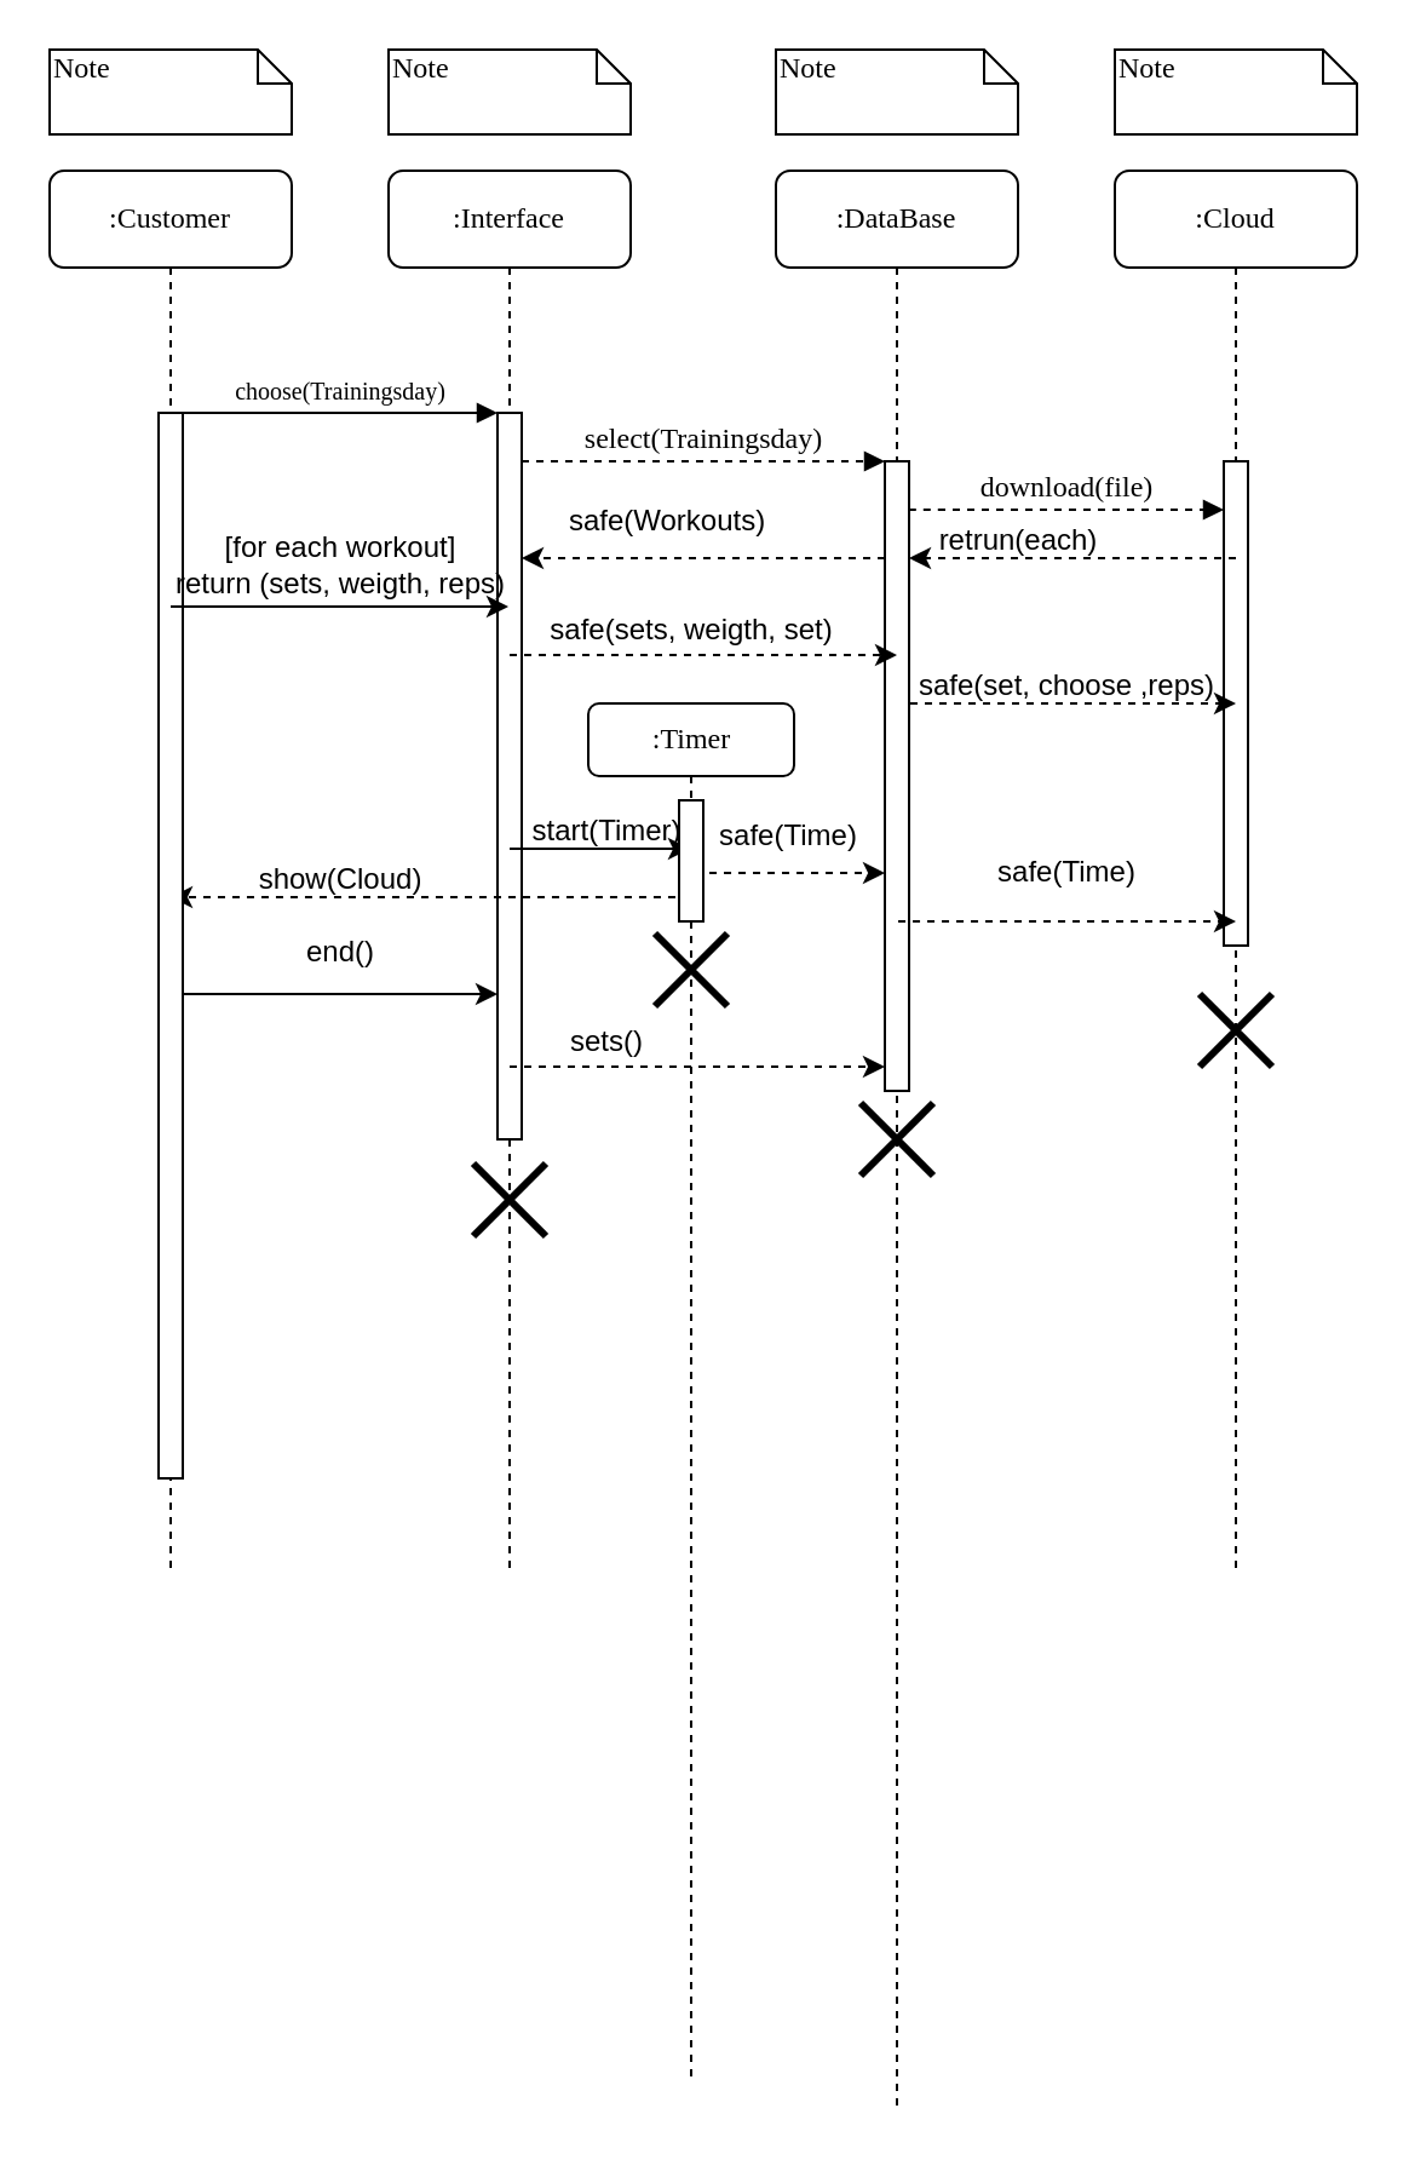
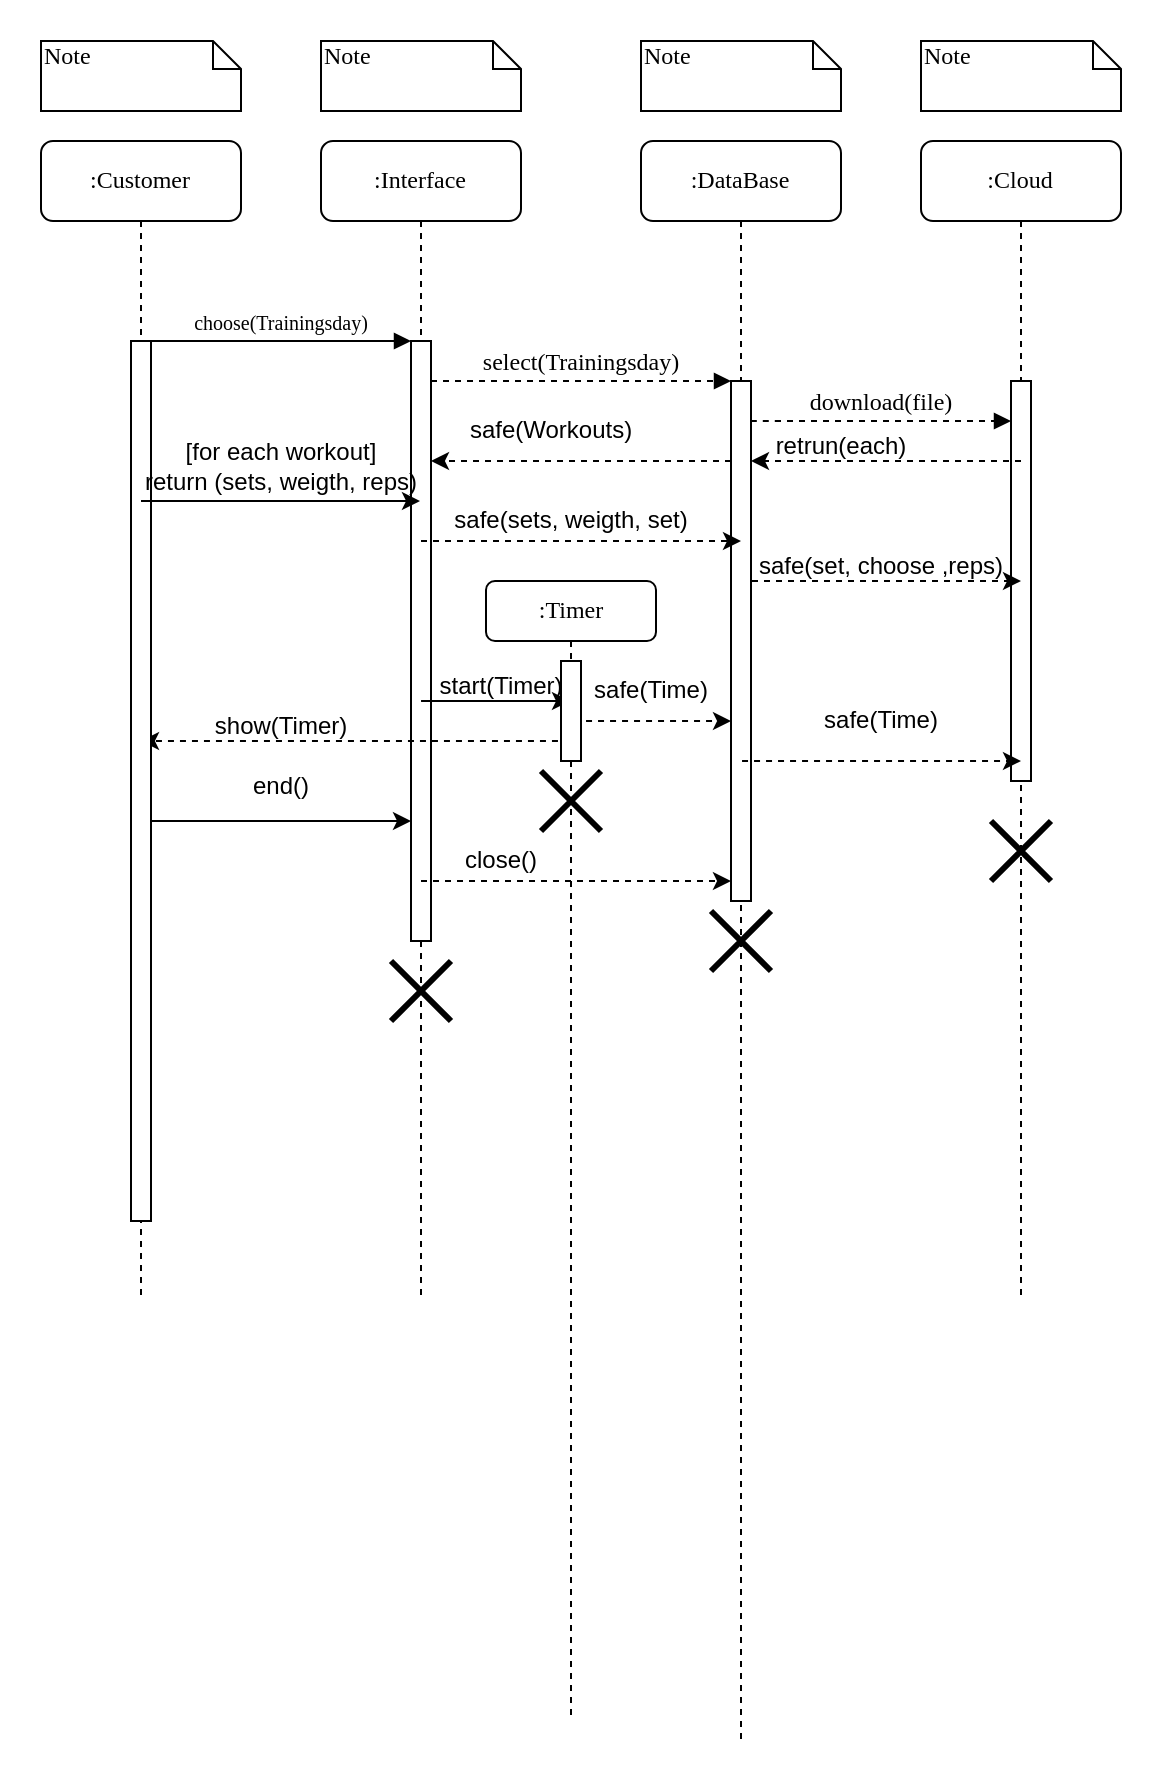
- <mxCell id="42" value="show(Cloud)" style="text;html=1;align=center;verticalAlign=middle;resizable=0;points=[];autosize=1;strokeColor=none;fillColor=none;" vertex="1" parent="1"><mxGeometry x="95" y="348" width="90" height="30" as="geometry" /></mxCell>
+ <mxCell id="42" value="show(Timer)" style="text;html=1;align=center;verticalAlign=middle;resizable=0;points=[];autosize=1;strokeColor=none;fillColor=none;" vertex="1" parent="1"><mxGeometry x="95" y="348" width="90" height="30" as="geometry" /></mxCell>
- <mxCell id="39" value="sets()" style="text;html=1;align=center;verticalAlign=middle;resizable=0;points=[];autosize=1;strokeColor=none;fillColor=none;" vertex="1" parent="37"><mxGeometry x="-22.5" y="125" width="60" height="30" as="geometry" /></mxCell>
+ <mxCell id="39" value="close()" style="text;html=1;align=center;verticalAlign=middle;resizable=0;points=[];autosize=1;strokeColor=none;fillColor=none;" vertex="1" parent="37"><mxGeometry x="-22.5" y="125" width="60" height="30" as="geometry" /></mxCell>
